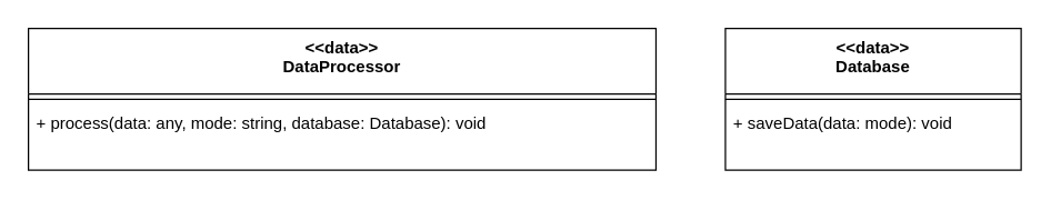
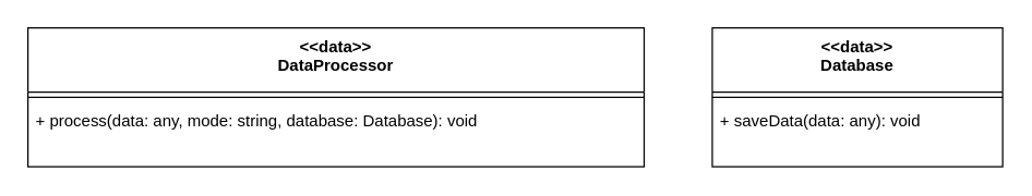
- <mxCell id="7" value="+ saveData(data: mode): void" style="text;strokeColor=none;fillColor=none;align=left;verticalAlign=top;spacingLeft=4;spacingRight=4;overflow=hidden;rotatable=0;points=[[0,0.5],[1,0.5]];portConstraint=eastwest;" vertex="1" parent="5"><mxGeometry y="55" width="213" height="31" as="geometry" /></mxCell>
+ <mxCell id="7" value="+ saveData(data: any): void" style="text;strokeColor=none;fillColor=none;align=left;verticalAlign=top;spacingLeft=4;spacingRight=4;overflow=hidden;rotatable=0;points=[[0,0.5],[1,0.5]];portConstraint=eastwest;" vertex="1" parent="5"><mxGeometry y="55" width="213" height="31" as="geometry" /></mxCell>
